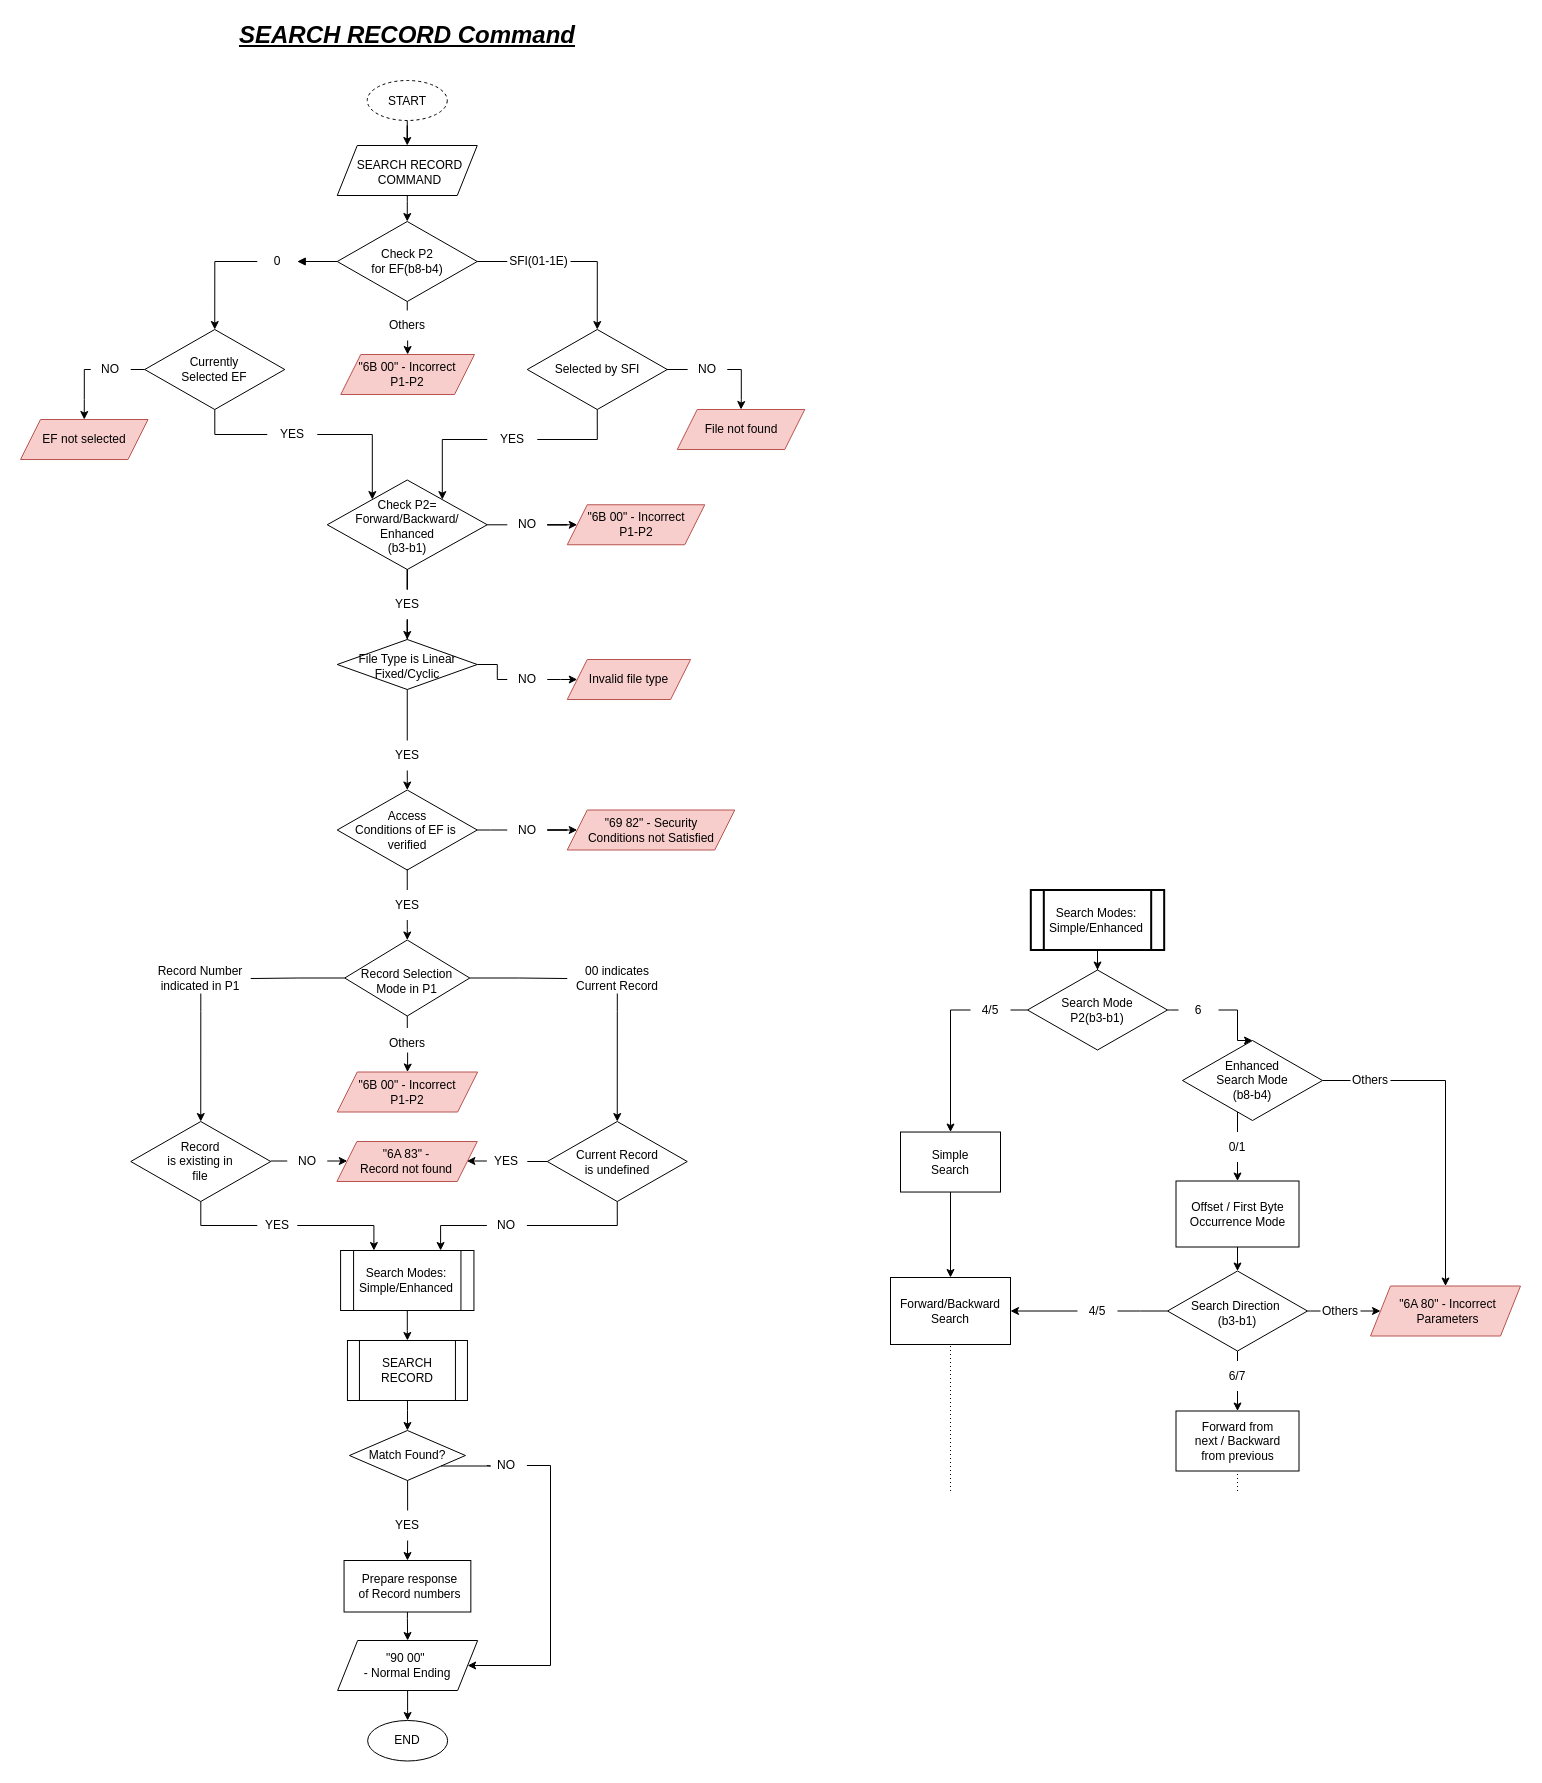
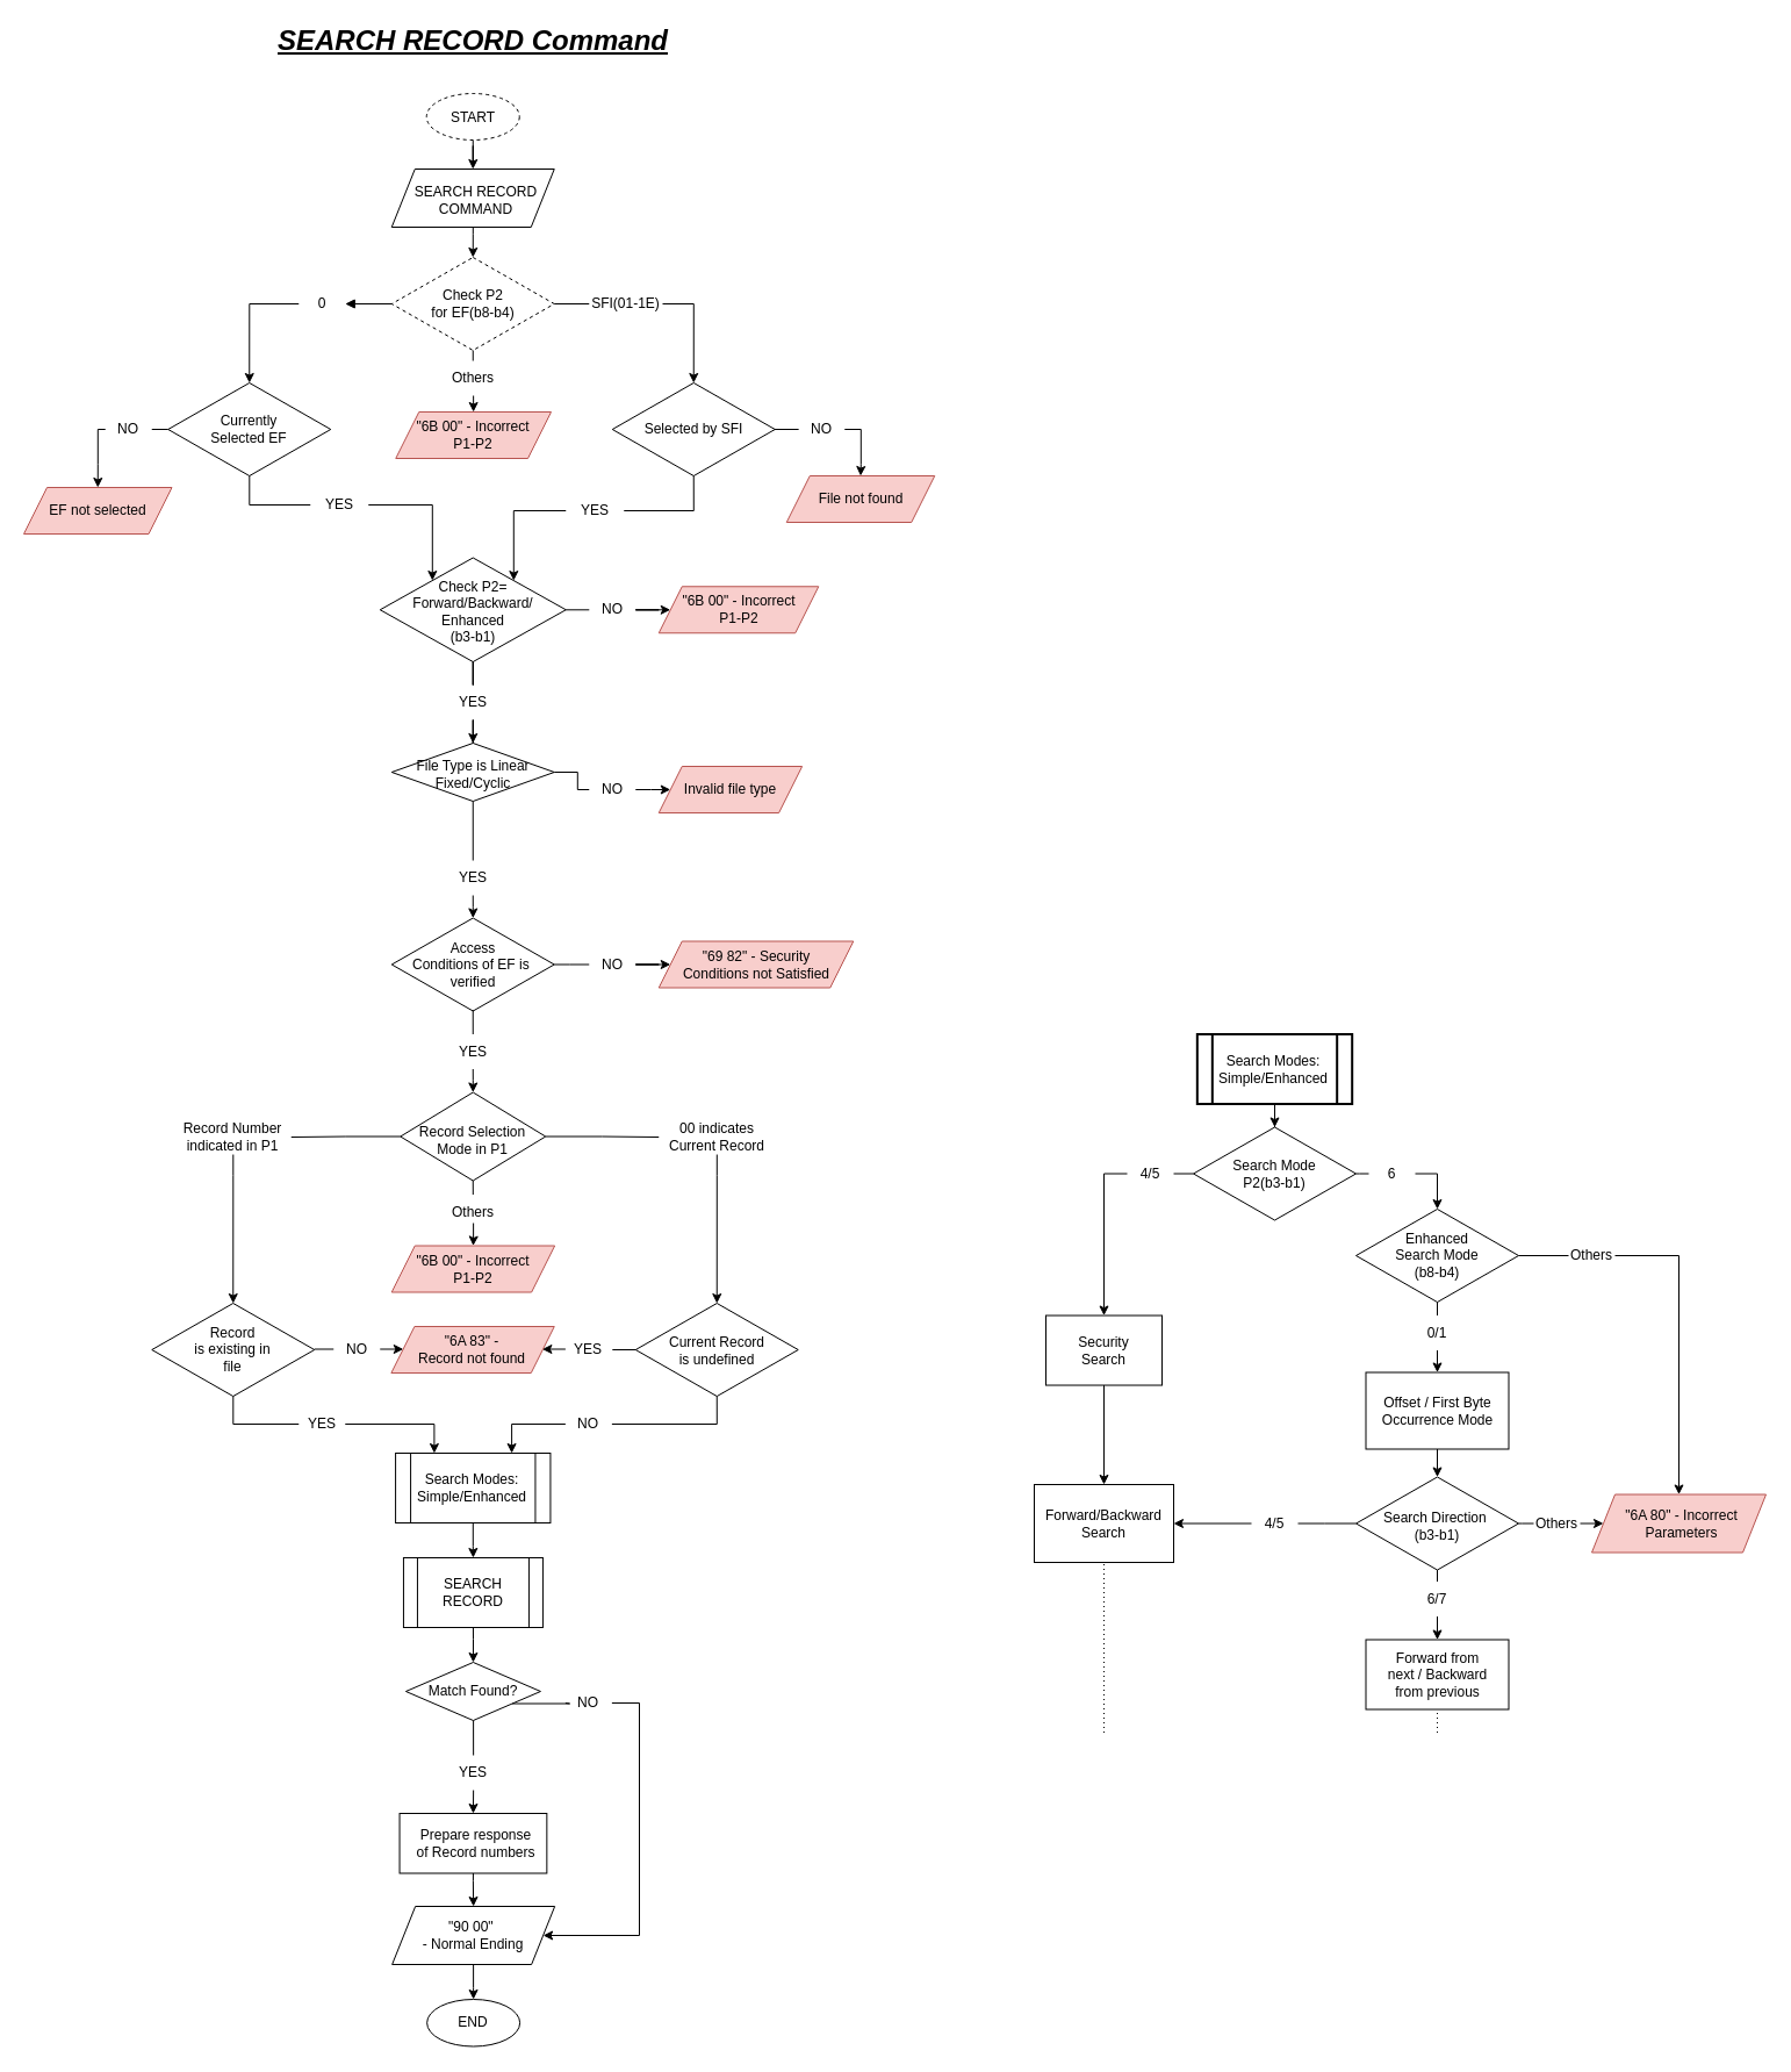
- <mxCell id="5" value="Check P2&lt;br&gt;for EF(b8-b4)" style="rhombus;whiteSpace=wrap;html=1;spacingBottom=0;" parent="1" vertex="1"><mxGeometry x="336.75" y="221" width="140" height="80" as="geometry" /></mxCell>
+ <mxCell id="5" value="Check P2&lt;br&gt;for EF(b8-b4)" style="rhombus;whiteSpace=wrap;html=1;spacingBottom=0;dashed=1;" parent="1" vertex="1"><mxGeometry x="336.75" y="221" width="140" height="80" as="geometry" /></mxCell>
- <mxCell id="104" value="Enhanced&lt;br&gt;Search Mode&lt;br&gt;(b8-b4)" style="rhombus;whiteSpace=wrap;html=1;spacingBottom=0;" parent="1" vertex="1"><mxGeometry x="1182" y="1040" width="140" height="80" as="geometry" /></mxCell>
+ <mxCell id="104" value="Enhanced&lt;br&gt;Search Mode&lt;br&gt;(b8-b4)" style="rhombus;whiteSpace=wrap;html=1;spacingBottom=0;" parent="1" vertex="1"><mxGeometry x="1167" y="1040" width="140" height="80" as="geometry" /></mxCell>
- <mxCell id="98" value="Simple&lt;br&gt;Search" style="rectangle;whiteSpace=wrap;html=1;spacingBottom=0;" parent="1" vertex="1"><mxGeometry x="900" y="1131.53" width="100" height="60" as="geometry" /></mxCell>
+ <mxCell id="98" value="Security&lt;br&gt;Search" style="rectangle;whiteSpace=wrap;html=1;spacingBottom=0;" parent="1" vertex="1"><mxGeometry x="900" y="1131.53" width="100" height="60" as="geometry" /></mxCell>
